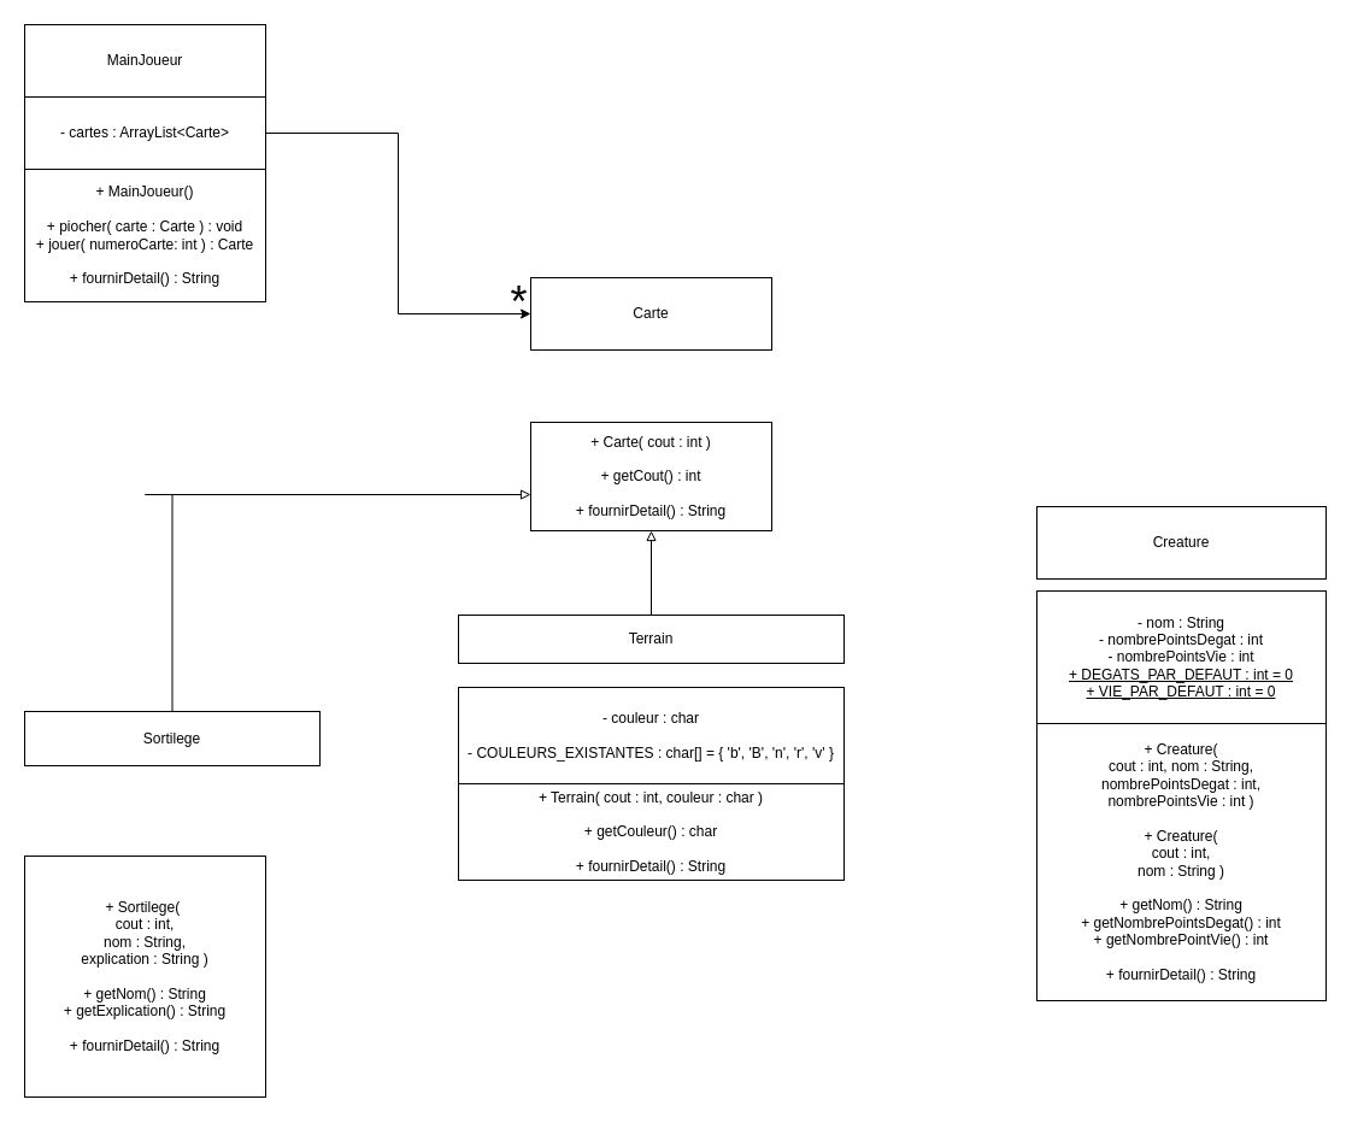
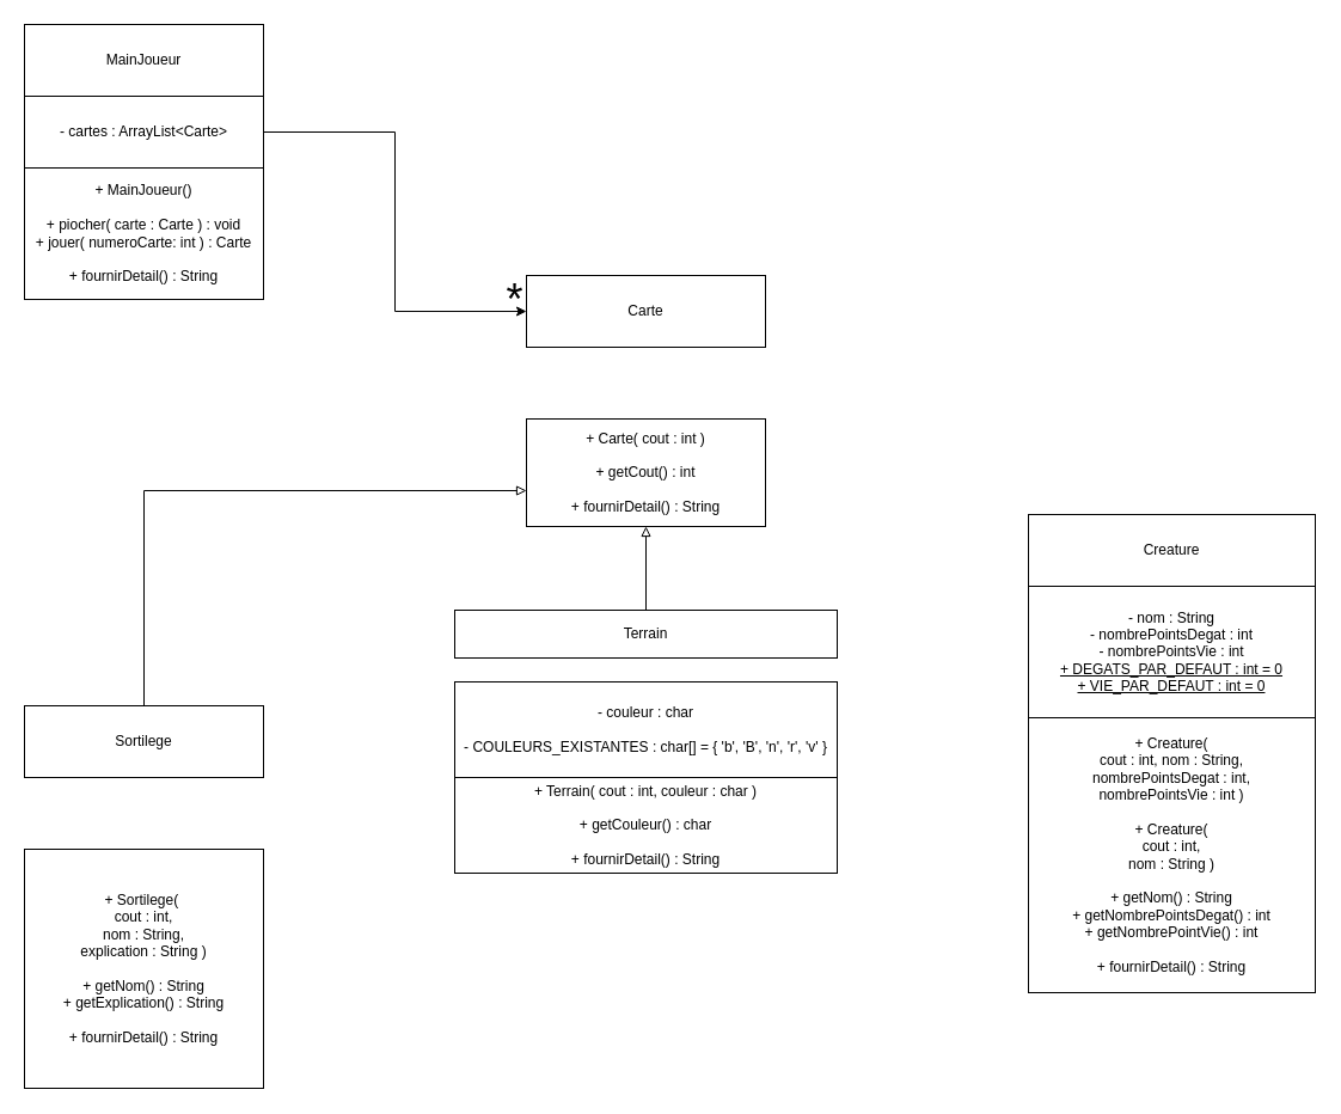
- <mxCell id="4" value="Creature" style="whiteSpace=wrap;html=1;" parent="1" vertex="1"><mxGeometry x="860" y="420" width="240" height="60" as="geometry" /></mxCell>
+ <mxCell id="4" value="Creature" style="whiteSpace=wrap;html=1;" parent="1" vertex="1"><mxGeometry x="860" y="430" width="240" height="60" as="geometry" /></mxCell>
- <mxCell id="8" value="Sortilege" style="whiteSpace=wrap;html=1;" parent="1" vertex="1"><mxGeometry x="20" y="590" width="245" height="45" as="geometry" /></mxCell>
+ <mxCell id="8" value="Sortilege" style="whiteSpace=wrap;html=1;" parent="1" vertex="1"><mxGeometry x="20" y="590" width="200" height="60" as="geometry" /></mxCell>
